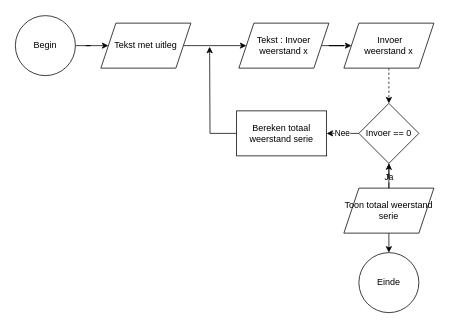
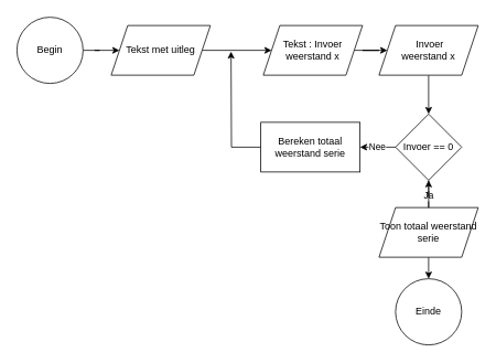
- <mxCell id="8" style="edgeStyle=orthogonalEdgeStyle;rounded=0;orthogonalLoop=1;jettySize=auto;html=1;dashed=1;" edge="1" parent="1" source="9" target="16"><mxGeometry relative="1" as="geometry" /></mxCell>
+ <mxCell id="8" style="edgeStyle=orthogonalEdgeStyle;rounded=0;orthogonalLoop=1;jettySize=auto;html=1;" edge="1" parent="1" source="9" target="16"><mxGeometry relative="1" as="geometry" /></mxCell>
